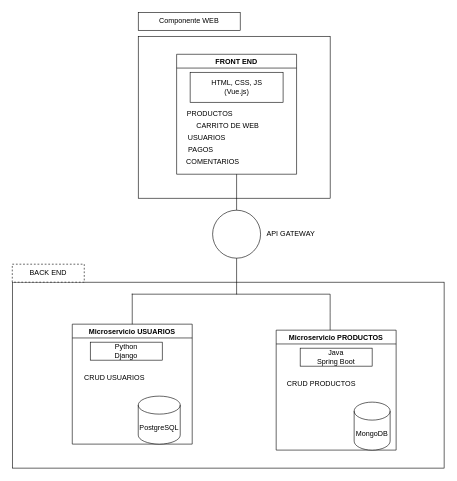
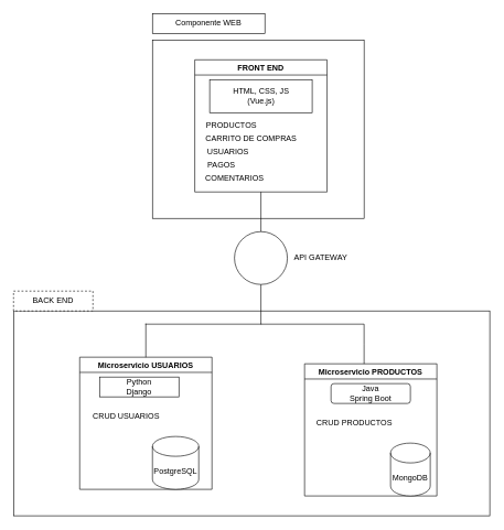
- <mxCell id="6" value="CARRITO DE WEB&lt;br&gt;" style="text;html=1;align=center;verticalAlign=middle;resizable=0;points=[];autosize=1;strokeColor=none;fillColor=none;" vertex="1" parent="4"><mxGeometry x="10" y="110" width="150" height="20" as="geometry" /></mxCell>
+ <mxCell id="6" value="CARRITO DE COMPRAS&lt;br&gt;" style="text;html=1;align=center;verticalAlign=middle;resizable=0;points=[];autosize=1;strokeColor=none;fillColor=none;" vertex="1" parent="4"><mxGeometry x="10" y="110" width="150" height="20" as="geometry" /></mxCell>
- <mxCell id="20" value="Java&lt;br&gt;Spring Boot" style="whiteSpace=wrap;html=1;gradientColor=none;" vertex="1" parent="19"><mxGeometry x="40" y="30" width="120" height="30" as="geometry" /></mxCell>
+ <mxCell id="20" value="Java&lt;br&gt;Spring Boot" style="whiteSpace=wrap;html=1;gradientColor=none;rounded=1;" vertex="1" parent="19"><mxGeometry x="40" y="30" width="120" height="30" as="geometry" /></mxCell>
